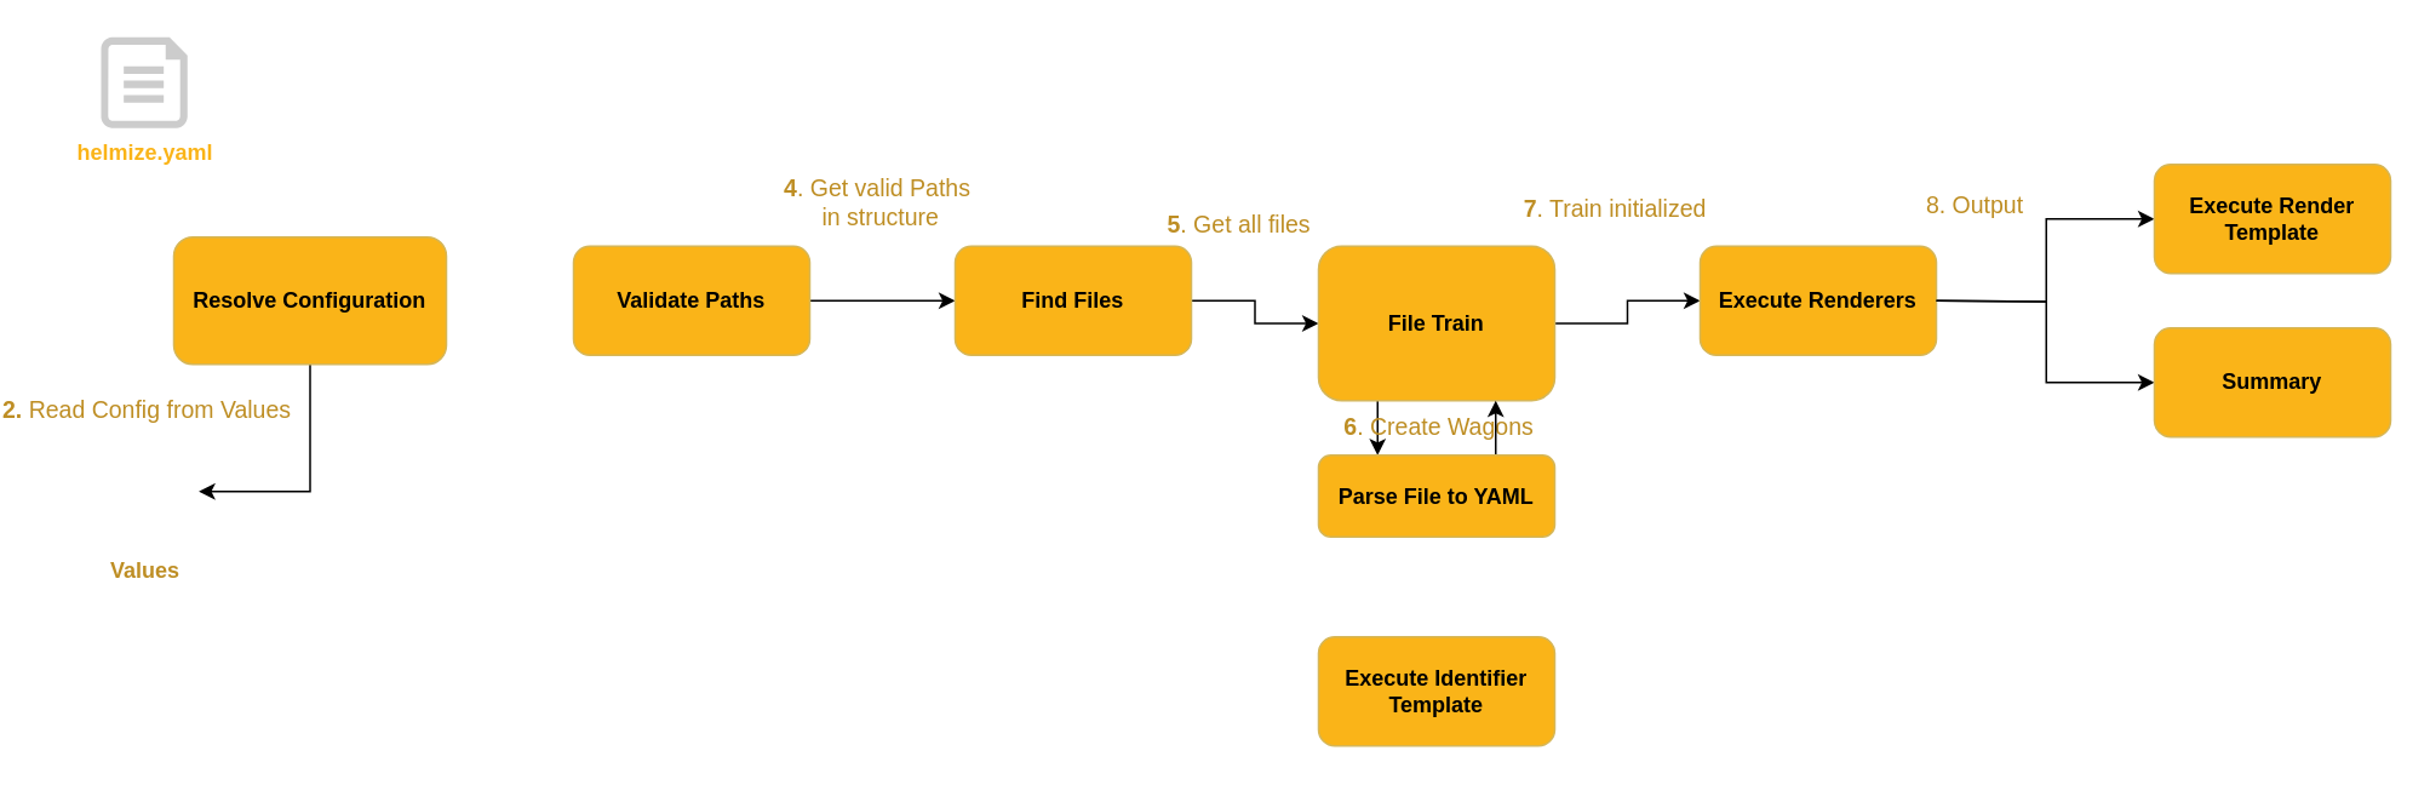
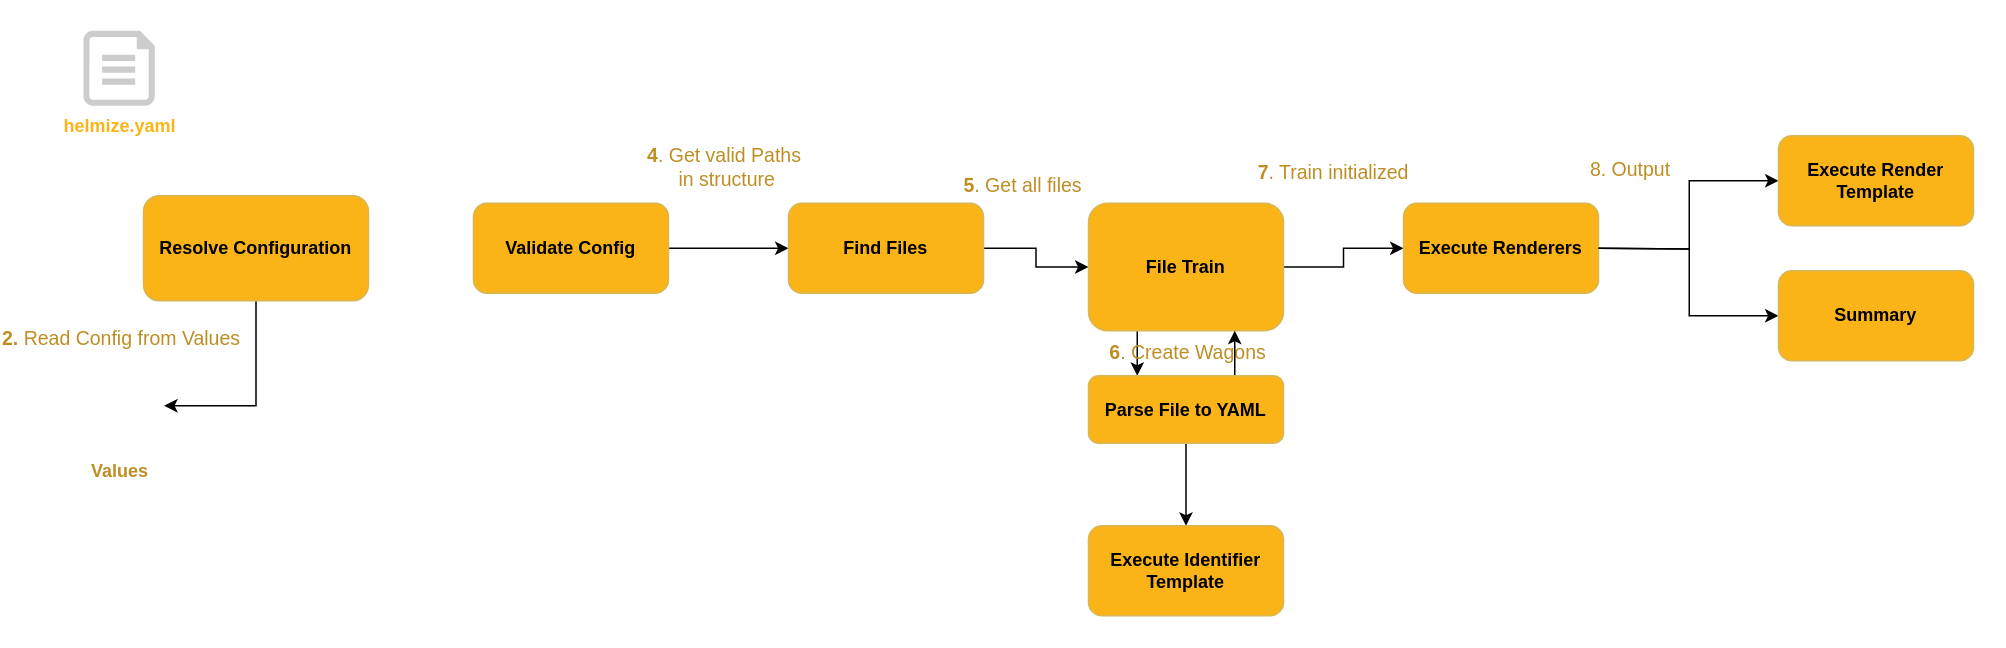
- <mxCell id="7" value="Validate Paths" style="rounded=1;whiteSpace=wrap;html=1;fontStyle=1;fillColor=#FAB418;strokeColor=#d6b656;" vertex="1" parent="1"><mxGeometry x="287" y="135" width="130" height="60" as="geometry" /></mxCell>
+ <mxCell id="7" value="Validate Config" style="rounded=1;whiteSpace=wrap;html=1;fontStyle=1;fillColor=#FAB418;strokeColor=#d6b656;" vertex="1" parent="1"><mxGeometry x="287" y="135" width="130" height="60" as="geometry" /></mxCell>
+ <mxCell id="24" style="edgeStyle=orthogonalEdgeStyle;rounded=0;orthogonalLoop=1;jettySize=auto;html=1;exitX=0.5;exitY=1;exitDx=0;exitDy=0;entryX=0.5;entryY=0;entryDx=0;entryDy=0;labelBackgroundColor=none;fontSize=13;" edge="1" parent="1" source="26" target="27"><mxGeometry relative="1" as="geometry" /></mxCell>
